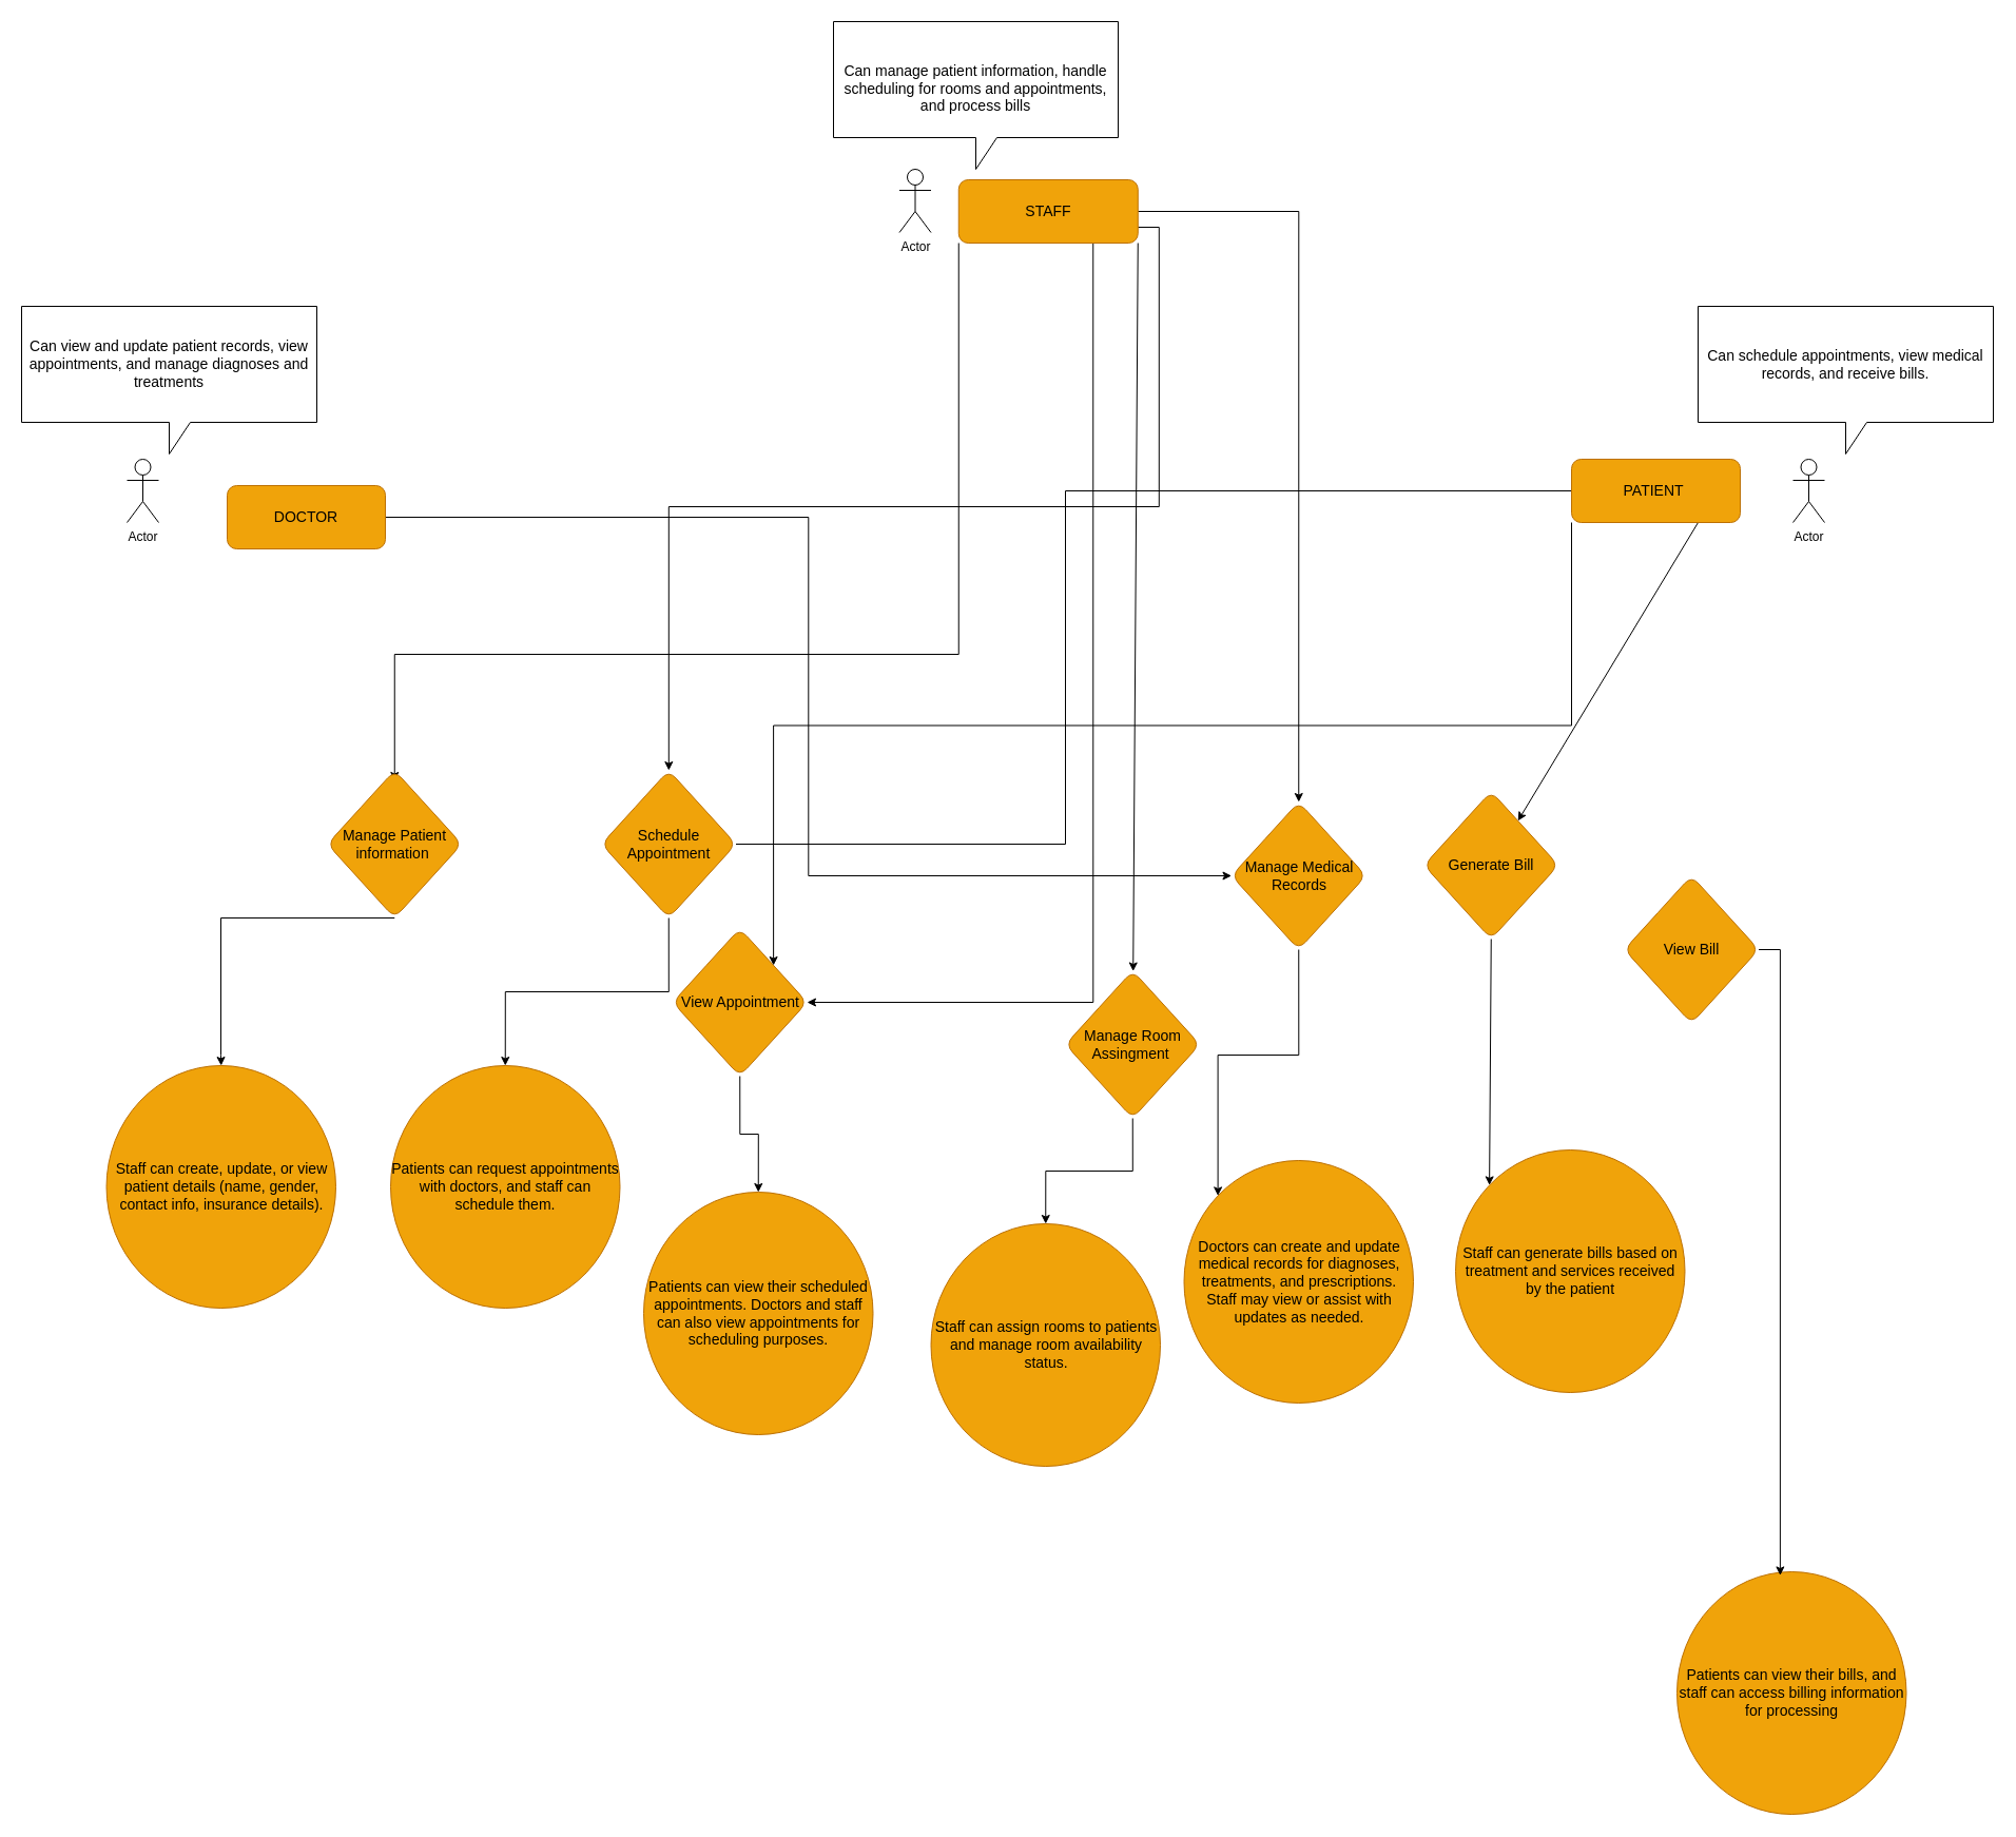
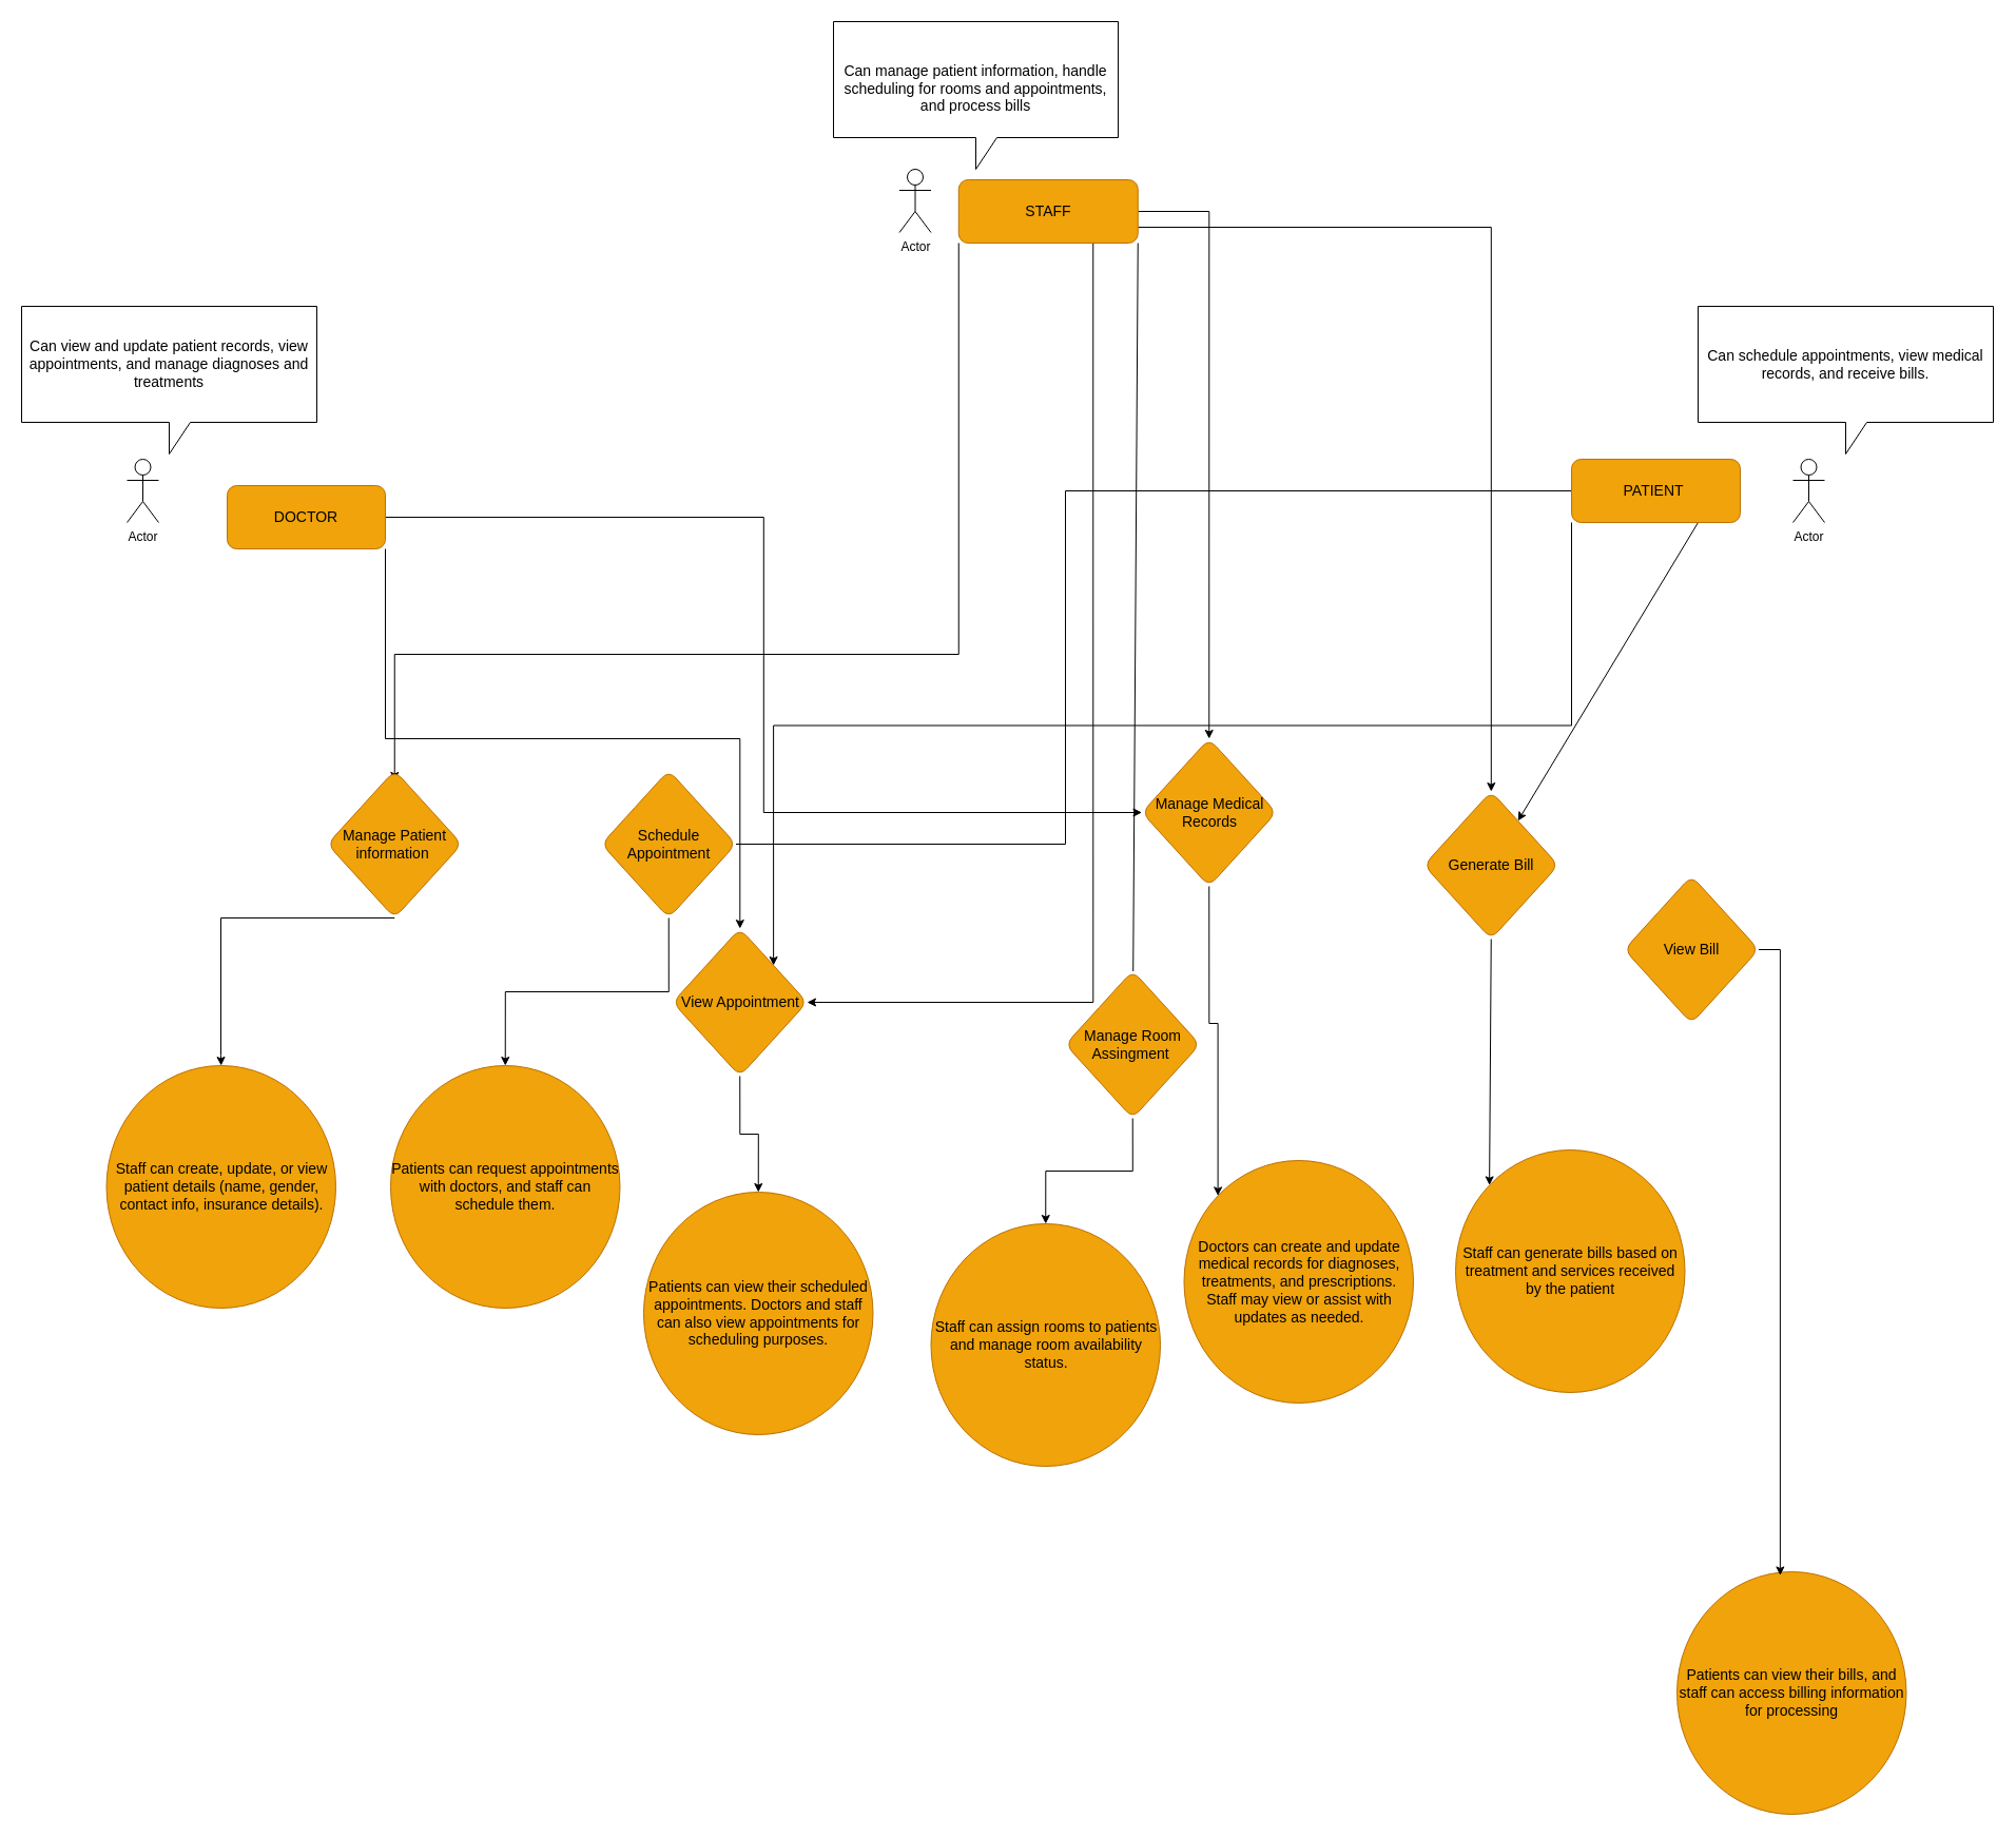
- <mxCell id="9" style="edgeStyle=orthogonalEdgeStyle;rounded=0;orthogonalLoop=1;jettySize=auto;html=1;exitX=1;exitY=0.75;exitDx=0;exitDy=0;" edge="1" parent="1" source="10" target="21"><mxGeometry relative="1" as="geometry" /></mxCell>
+ <mxCell id="9" style="edgeStyle=orthogonalEdgeStyle;rounded=0;orthogonalLoop=1;jettySize=auto;html=1;exitX=1;exitY=0.75;exitDx=0;exitDy=0;" edge="1" parent="1" source="10" target="36"><mxGeometry relative="1" as="geometry" /></mxCell>
+ <mxCell id="2" style="edgeStyle=orthogonalEdgeStyle;rounded=0;orthogonalLoop=1;jettySize=auto;html=1;exitX=1;exitY=1;exitDx=0;exitDy=0;" edge="1" parent="1" source="4" target="24"><mxGeometry relative="1" as="geometry" /></mxCell>
- <mxCell id="33" value="&lt;font style=&quot;font-size: 14px;&quot;&gt;Manage Medical Records&lt;/font&gt;" style="rhombus;whiteSpace=wrap;html=1;fillColor=#f0a30a;strokeColor=#BD7000;fontColor=#000000;rounded=1;" vertex="1" parent="1"><mxGeometry x="1167.5" y="760" width="127.5" height="140" as="geometry" /></mxCell>
+ <mxCell id="33" value="&lt;font style=&quot;font-size: 14px;&quot;&gt;Manage Medical Records&lt;/font&gt;" style="rhombus;whiteSpace=wrap;html=1;fillColor=#f0a30a;strokeColor=#BD7000;fontColor=#000000;rounded=1;" vertex="1" parent="1"><mxGeometry x="1082.5" y="700" width="127.5" height="140" as="geometry" /></mxCell>
- <mxCell id="7" style="rounded=0;orthogonalLoop=1;jettySize=auto;html=1;exitX=1;exitY=1;exitDx=0;exitDy=0;" edge="1" parent="1" source="10" target="18"><mxGeometry relative="1" as="geometry" /></mxCell>
+ <mxCell id="7" style="rounded=0;orthogonalLoop=1;jettySize=auto;html=1;exitX=1;exitY=1;exitDx=0;exitDy=0;endArrow=none;" edge="1" parent="1" source="10" target="18"><mxGeometry relative="1" as="geometry" /></mxCell>
